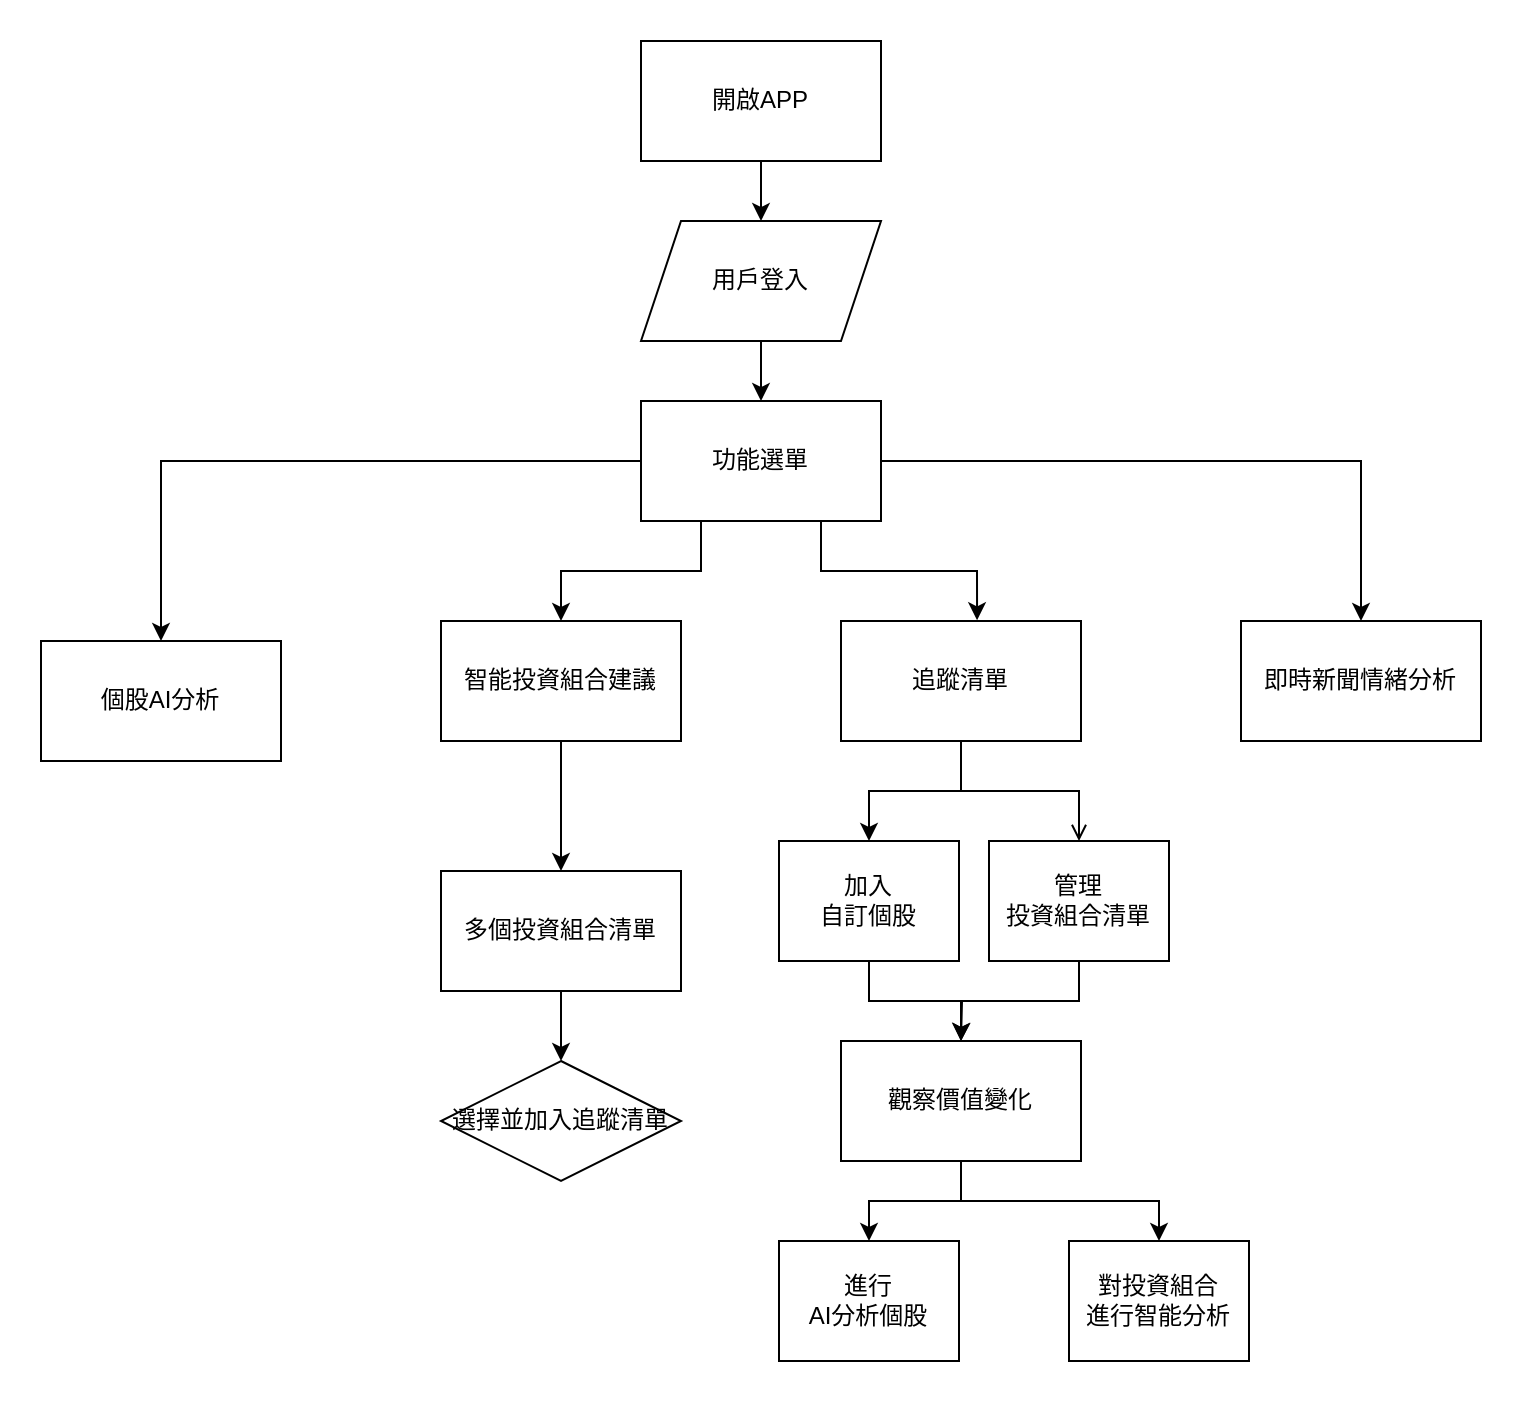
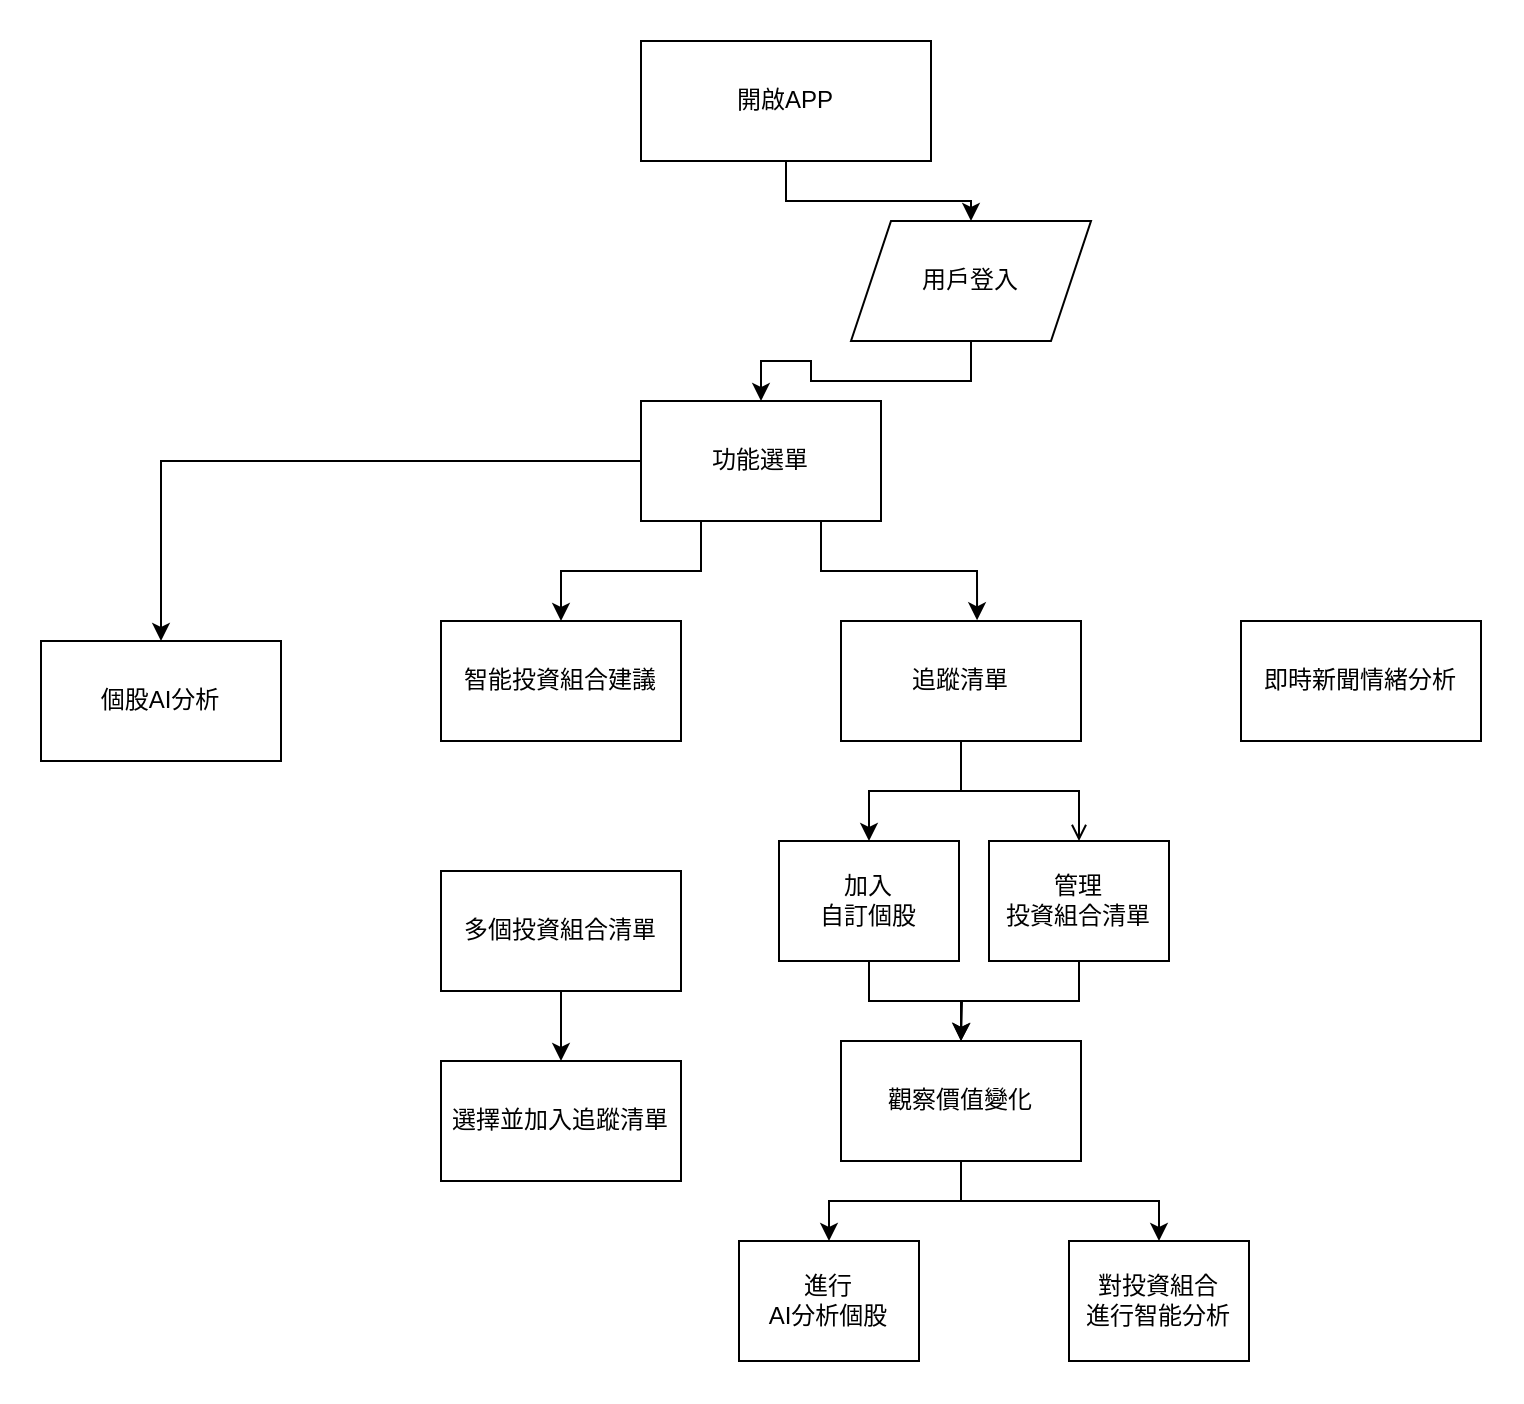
- <mxCell id="9" value="開啟APP" style="rounded=0;whiteSpace=wrap;html=1;fillColor=none;" vertex="1" parent="1"><mxGeometry x="320" y="20" width="120" height="60" as="geometry" /></mxCell>
+ <mxCell id="9" value="開啟APP" style="rounded=0;whiteSpace=wrap;html=1;fillColor=none;" vertex="1" parent="1"><mxGeometry x="320" y="20" width="145" height="60" as="geometry" /></mxCell>
- <mxCell id="7" value="用戶登入" style="shape=parallelogram;perimeter=parallelogramPerimeter;whiteSpace=wrap;html=1;fixedSize=1;fillColor=none;" vertex="1" parent="1"><mxGeometry x="320" y="110" width="120" height="60" as="geometry" /></mxCell>
+ <mxCell id="7" value="用戶登入" style="shape=parallelogram;perimeter=parallelogramPerimeter;whiteSpace=wrap;html=1;fixedSize=1;fillColor=none;" vertex="1" parent="1"><mxGeometry x="425" y="110" width="120" height="60" as="geometry" /></mxCell>
- <mxCell id="2" style="edgeStyle=orthogonalEdgeStyle;rounded=0;orthogonalLoop=1;jettySize=auto;html=1;exitX=1;exitY=0.5;exitDx=0;exitDy=0;entryX=0.5;entryY=0;entryDx=0;entryDy=0;" edge="1" parent="1" source="5" target="16"><mxGeometry relative="1" as="geometry" /></mxCell>
- <mxCell id="11" style="edgeStyle=orthogonalEdgeStyle;rounded=0;orthogonalLoop=1;jettySize=auto;html=1;exitX=0.5;exitY=1;exitDx=0;exitDy=0;entryX=0.5;entryY=0;entryDx=0;entryDy=0;" edge="1" parent="1" source="12" target="18"><mxGeometry relative="1" as="geometry" /></mxCell>
- <mxCell id="22" value="選擇並加入追蹤清單" style="rhombus;whiteSpace=wrap;html=1;fillColor=none;" vertex="1" parent="1"><mxGeometry x="220" y="530" width="120" height="60" as="geometry" /></mxCell>
+ <mxCell id="22" value="選擇並加入追蹤清單" style="rounded=0;whiteSpace=wrap;html=1;fillColor=none;" vertex="1" parent="1"><mxGeometry x="220" y="530" width="120" height="60" as="geometry" /></mxCell>
- <mxCell id="27" value="進行&lt;br&gt;AI分析個股" style="rounded=0;whiteSpace=wrap;html=1;fillColor=none;" vertex="1" parent="1"><mxGeometry x="389" y="620" width="90" height="60" as="geometry" /></mxCell>
+ <mxCell id="27" value="進行&lt;br&gt;AI分析個股" style="rounded=0;whiteSpace=wrap;html=1;fillColor=none;" vertex="1" parent="1"><mxGeometry x="369" y="620" width="90" height="60" as="geometry" /></mxCell>
